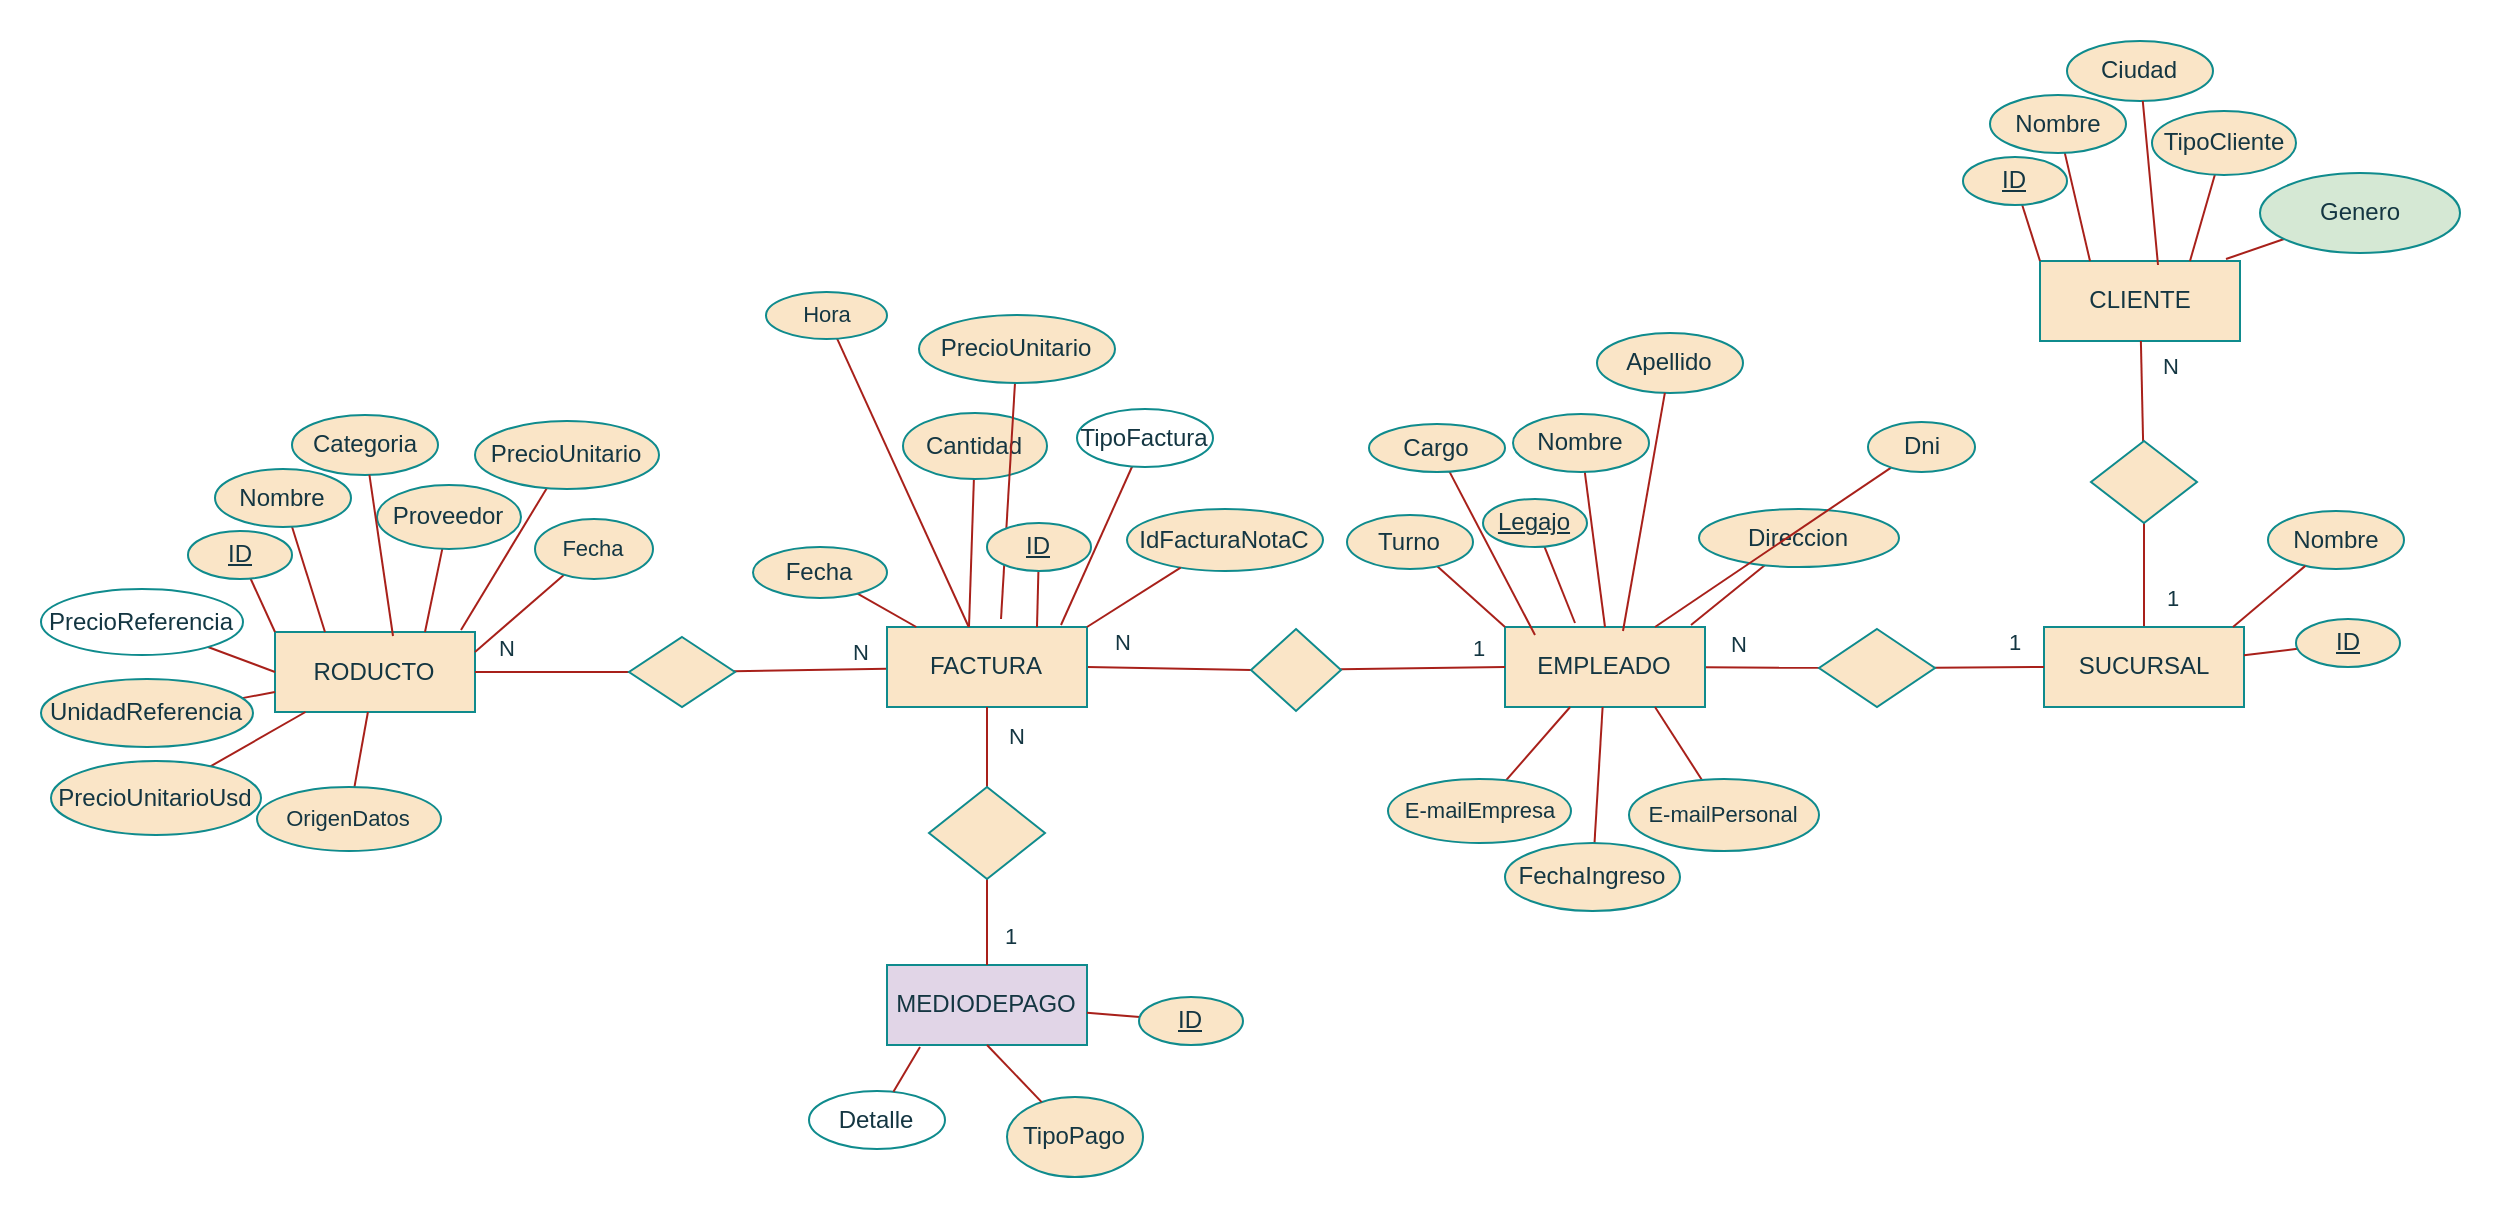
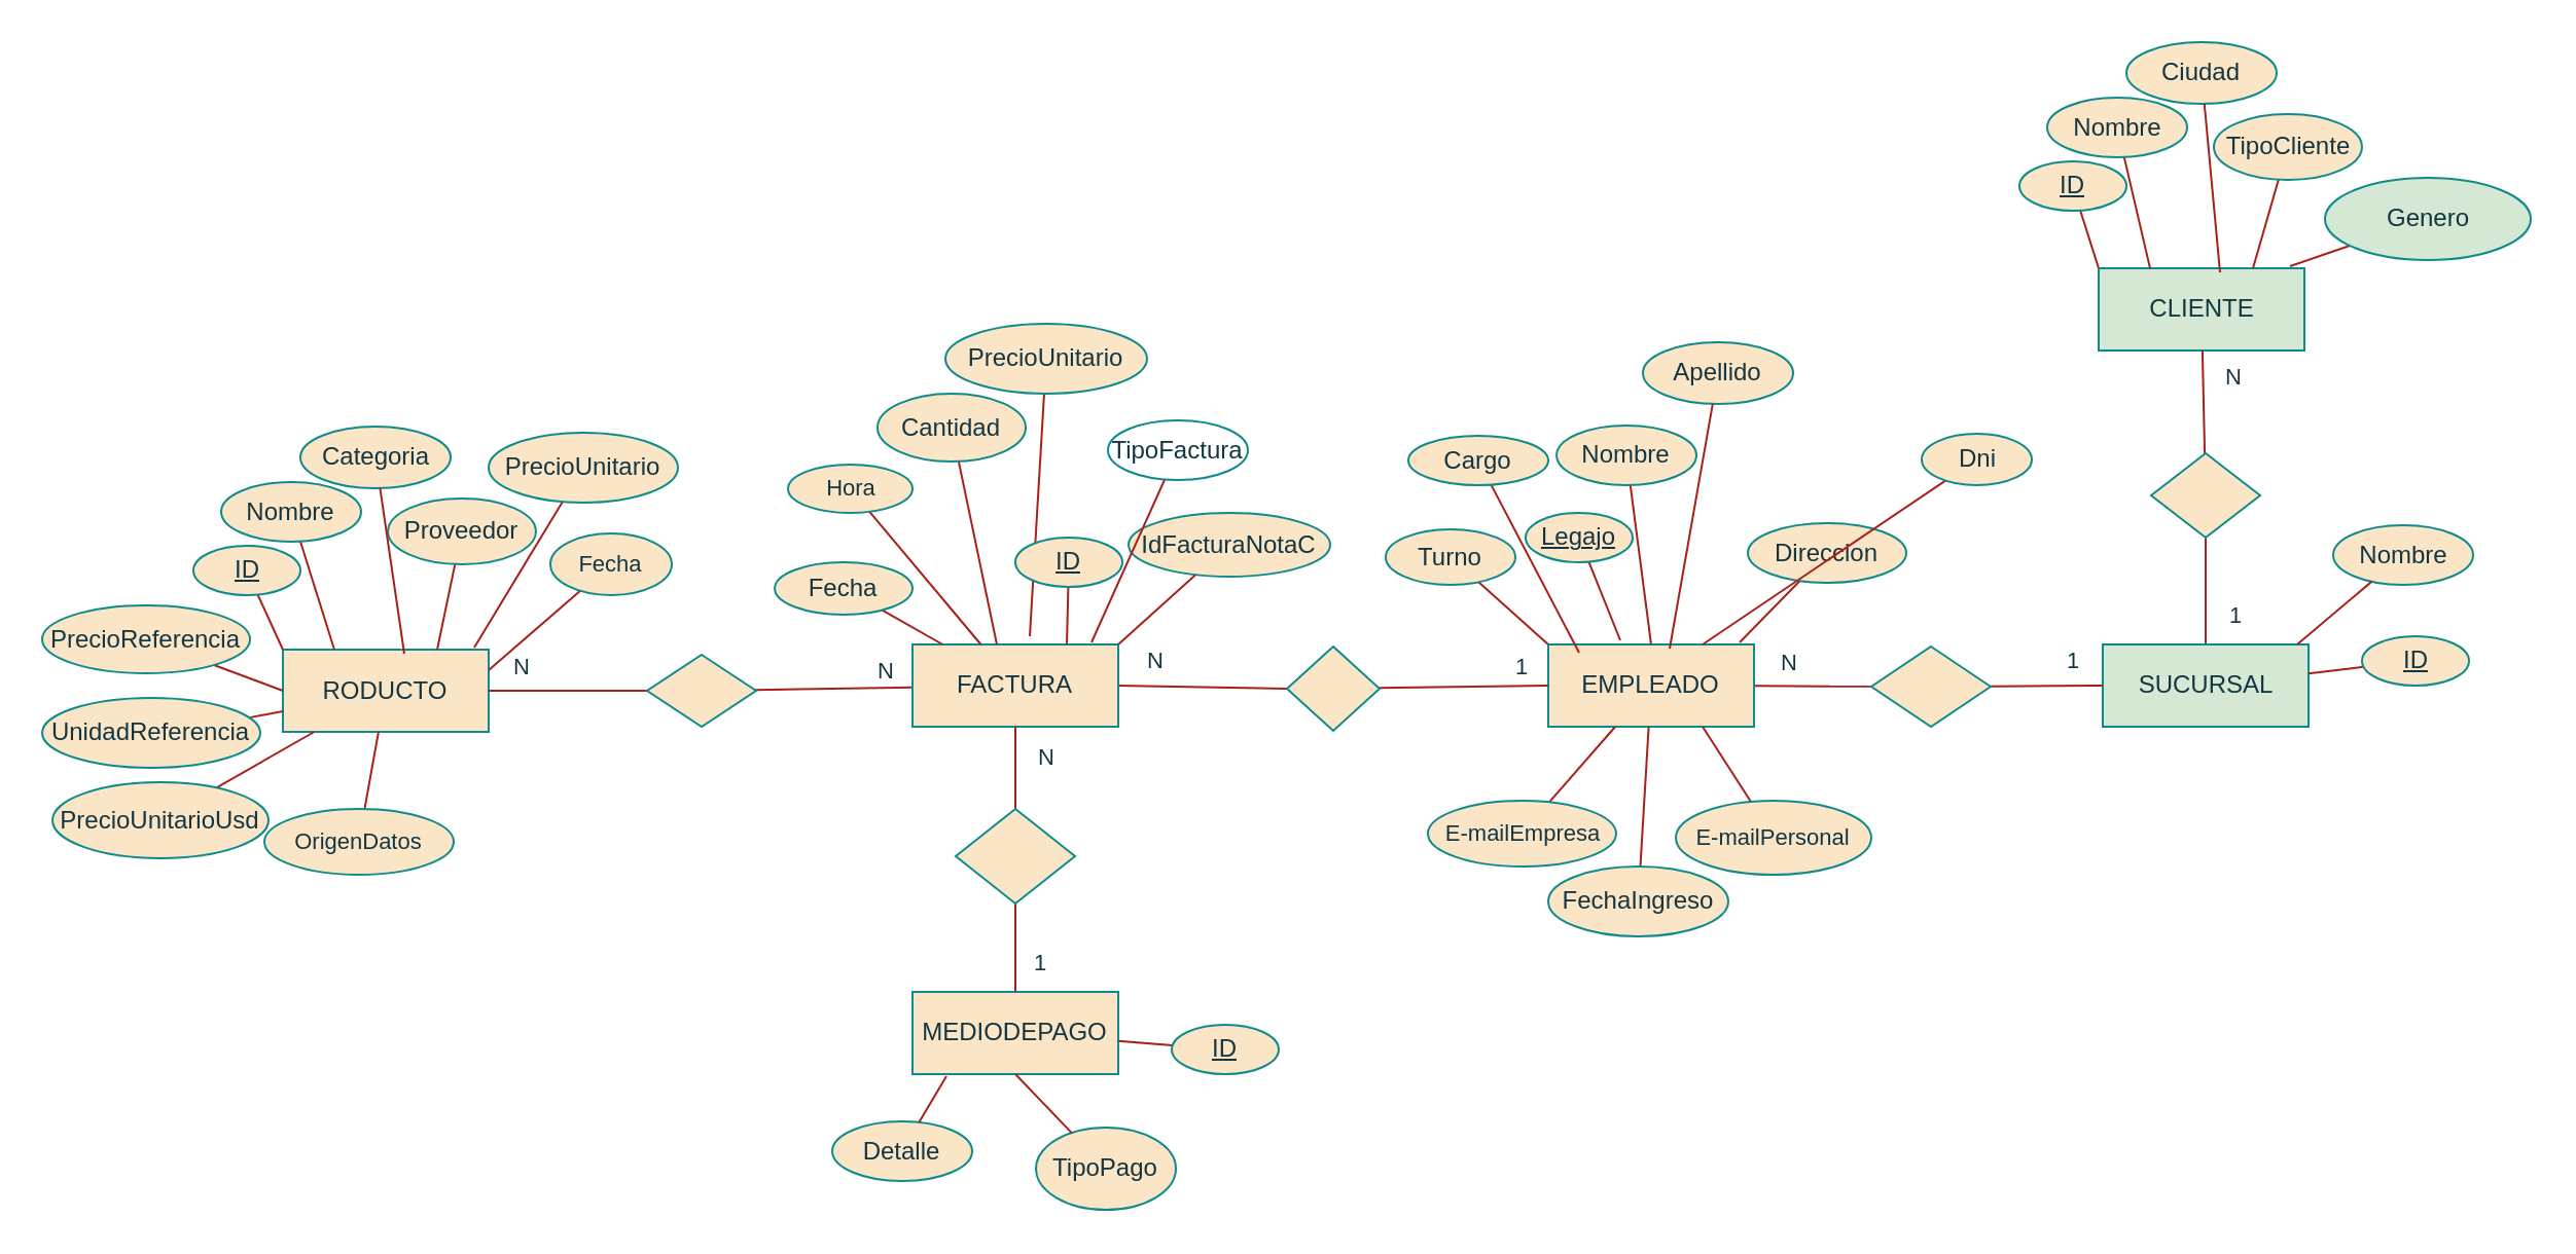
- <mxCell id="23" value="CLIENTE" style="whiteSpace=wrap;html=1;align=center;labelBackgroundColor=none;fillColor=#FAE5C7;strokeColor=#0F8B8D;fontColor=#143642;" vertex="1" parent="1"><mxGeometry x="1019.5" y="130" width="100" height="40" as="geometry" /></mxCell>
+ <mxCell id="23" value="CLIENTE" style="whiteSpace=wrap;html=1;align=center;labelBackgroundColor=none;fillColor=#d5e8d4;strokeColor=#0F8B8D;fontColor=#143642;" vertex="1" parent="1"><mxGeometry x="1019.5" y="130" width="100" height="40" as="geometry" /></mxCell>
- <mxCell id="82" value="Hora" style="ellipse;whiteSpace=wrap;html=1;align=center;fontFamily=Helvetica;fontSize=11;fontColor=#143642;labelBackgroundColor=none;fillColor=#FAE5C7;strokeColor=#0F8B8D;" vertex="1" parent="1"><mxGeometry x="382.5" y="145.5" width="60.5" height="23.5" as="geometry" /></mxCell>
+ <mxCell id="82" value="Hora" style="ellipse;whiteSpace=wrap;html=1;align=center;fontFamily=Helvetica;fontSize=11;fontColor=#143642;labelBackgroundColor=none;fillColor=#FAE5C7;strokeColor=#0F8B8D;" vertex="1" parent="1"><mxGeometry x="382.5" y="225.5" width="60.5" height="23.5" as="geometry" /></mxCell>
- <mxCell id="70" value="Cantidad" style="ellipse;whiteSpace=wrap;html=1;align=center;labelBackgroundColor=none;fillColor=#FAE5C7;strokeColor=#0F8B8D;fontColor=#143642;" vertex="1" parent="1"><mxGeometry x="451" y="206" width="72" height="33" as="geometry" /></mxCell>
+ <mxCell id="70" value="Cantidad" style="ellipse;whiteSpace=wrap;html=1;align=center;labelBackgroundColor=none;fillColor=#FAE5C7;strokeColor=#0F8B8D;fontColor=#143642;" vertex="1" parent="1"><mxGeometry x="426" y="191" width="72" height="33" as="geometry" /></mxCell>
- <mxCell id="41" value="Direccion" style="ellipse;whiteSpace=wrap;html=1;align=center;labelBackgroundColor=none;fillColor=#FAE5C7;strokeColor=#0F8B8D;fontColor=#143642;" vertex="1" parent="1"><mxGeometry x="849" y="254" width="100" height="29" as="geometry" /></mxCell>
+ <mxCell id="41" value="Direccion" style="ellipse;whiteSpace=wrap;html=1;align=center;labelBackgroundColor=none;fillColor=#FAE5C7;strokeColor=#0F8B8D;fontColor=#143642;" vertex="1" parent="1"><mxGeometry x="849" y="254" width="77" height="29" as="geometry" /></mxCell>
- <mxCell id="73" value="IdFacturaNotaC" style="ellipse;whiteSpace=wrap;html=1;align=center;labelBackgroundColor=none;fillColor=#FAE5C7;strokeColor=#0F8B8D;fontColor=#143642;" vertex="1" parent="1"><mxGeometry x="563" y="254" width="98" height="31" as="geometry" /></mxCell>
+ <mxCell id="73" value="IdFacturaNotaC" style="ellipse;whiteSpace=wrap;html=1;align=center;labelBackgroundColor=none;fillColor=#FAE5C7;strokeColor=#0F8B8D;fontColor=#143642;" vertex="1" parent="1"><mxGeometry x="548" y="249" width="98" height="31" as="geometry" /></mxCell>
- <mxCell id="6" value="PrecioReferencia" style="ellipse;whiteSpace=wrap;html=1;align=center;labelBackgroundColor=none;fillColor=#ffffff;strokeColor=#0F8B8D;fontColor=#143642;" vertex="1" parent="1"><mxGeometry x="20" y="294" width="101" height="33" as="geometry" /></mxCell>
+ <mxCell id="6" value="PrecioReferencia" style="ellipse;whiteSpace=wrap;html=1;align=center;labelBackgroundColor=none;fillColor=#FAE5C7;strokeColor=#0F8B8D;fontColor=#143642;" vertex="1" parent="1"><mxGeometry x="20" y="294" width="101" height="33" as="geometry" /></mxCell>
- <mxCell id="57" value="SUCURSAL" style="whiteSpace=wrap;html=1;align=center;labelBackgroundColor=none;fillColor=#FAE5C7;strokeColor=#0F8B8D;fontColor=#143642;" vertex="1" parent="1"><mxGeometry x="1021.5" y="313" width="100" height="40" as="geometry" /></mxCell>
+ <mxCell id="57" value="SUCURSAL" style="whiteSpace=wrap;html=1;align=center;labelBackgroundColor=none;fillColor=#d5e8d4;strokeColor=#0F8B8D;fontColor=#143642;" vertex="1" parent="1"><mxGeometry x="1021.5" y="313" width="100" height="40" as="geometry" /></mxCell>
- <mxCell id="83" value="MEDIODEPAGO" style="whiteSpace=wrap;html=1;align=center;labelBackgroundColor=none;fillColor=#e1d5e7;strokeColor=#0F8B8D;fontColor=#143642;" vertex="1" parent="1"><mxGeometry x="443" y="482" width="100" height="40" as="geometry" /></mxCell>
+ <mxCell id="83" value="MEDIODEPAGO" style="whiteSpace=wrap;html=1;align=center;labelBackgroundColor=none;fillColor=#FAE5C7;strokeColor=#0F8B8D;fontColor=#143642;" vertex="1" parent="1"><mxGeometry x="443" y="482" width="100" height="40" as="geometry" /></mxCell>
- <mxCell id="88" value="Detalle" style="ellipse;whiteSpace=wrap;html=1;align=center;labelBackgroundColor=none;fillColor=#ffffff;strokeColor=#0F8B8D;fontColor=#143642;" vertex="1" parent="1"><mxGeometry x="404" y="545" width="68" height="29" as="geometry" /></mxCell>
+ <mxCell id="88" value="Detalle" style="ellipse;whiteSpace=wrap;html=1;align=center;labelBackgroundColor=none;fillColor=#FAE5C7;strokeColor=#0F8B8D;fontColor=#143642;" vertex="1" parent="1"><mxGeometry x="404" y="545" width="68" height="29" as="geometry" /></mxCell>
